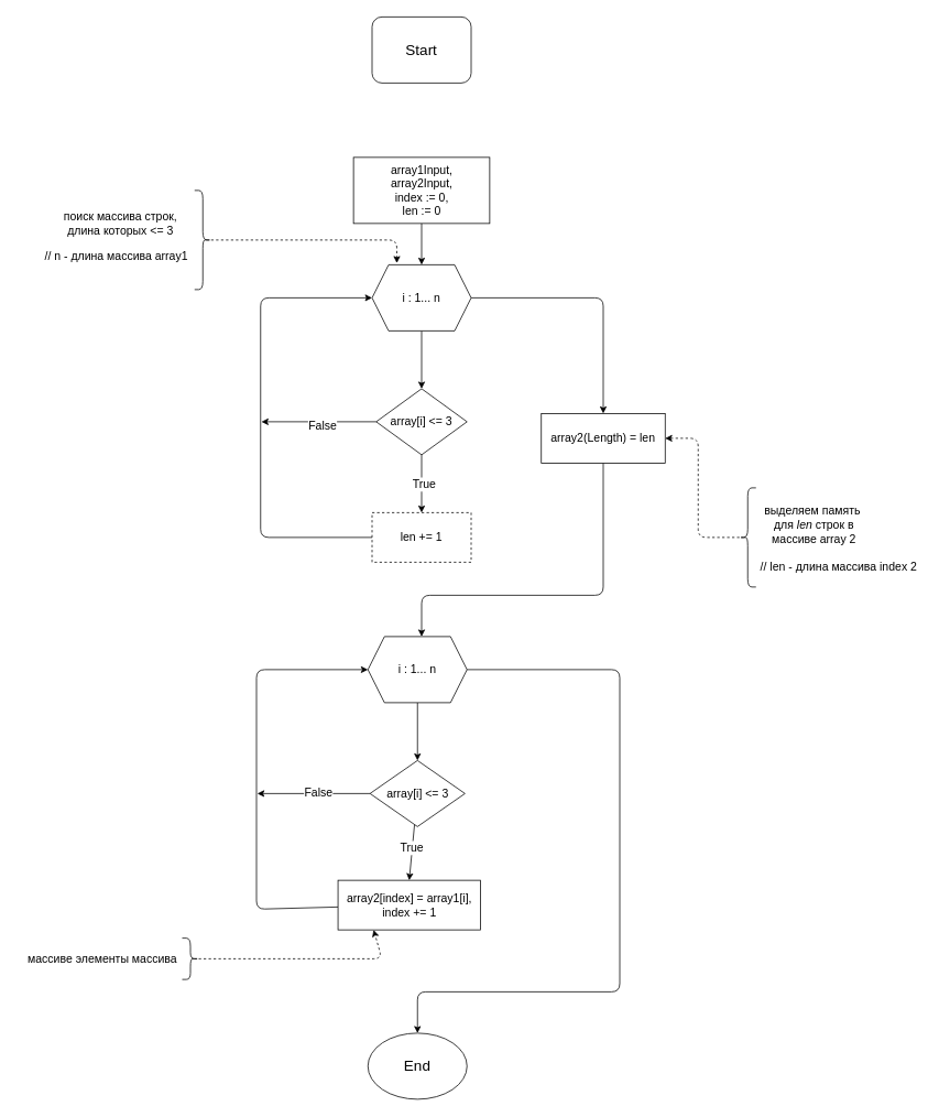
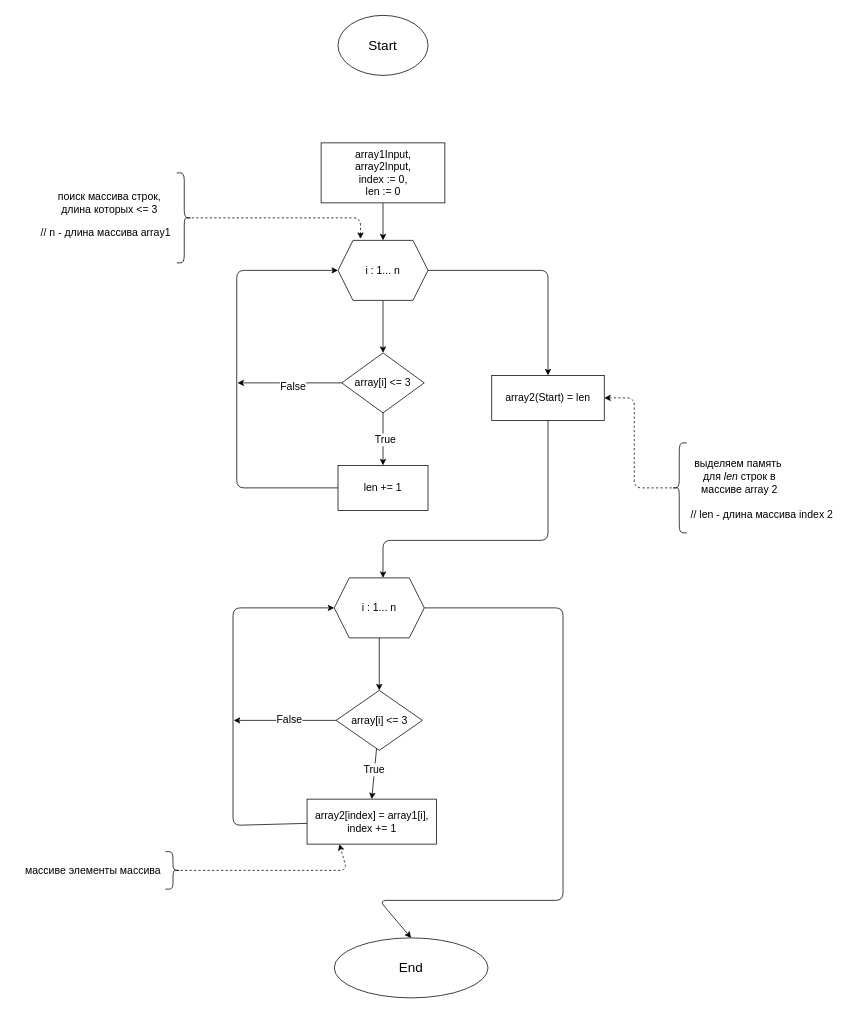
- <mxCell id="2" value="&lt;font style=&quot;font-size: 18px&quot;&gt;Start&lt;/font&gt;" style="whiteSpace=wrap;html=1;rounded=1;" vertex="1" parent="1"><mxGeometry x="450" y="20" width="120" height="80" as="geometry" /></mxCell>
+ <mxCell id="2" value="&lt;font style=&quot;font-size: 18px&quot;&gt;Start&lt;/font&gt;" style="ellipse;whiteSpace=wrap;html=1;" vertex="1" parent="1"><mxGeometry x="450" y="20" width="120" height="80" as="geometry" /></mxCell>
- <mxCell id="16" value="&lt;font style=&quot;font-size: 14px&quot;&gt;array2(Length) = len&lt;/font&gt;" style="rounded=0;whiteSpace=wrap;html=1;" vertex="1" parent="1"><mxGeometry x="655" y="500" width="150" height="60" as="geometry" /></mxCell>
+ <mxCell id="16" value="&lt;font style=&quot;font-size: 14px&quot;&gt;array2(Start) = len&lt;/font&gt;" style="rounded=0;whiteSpace=wrap;html=1;" vertex="1" parent="1"><mxGeometry x="655" y="500" width="150" height="60" as="geometry" /></mxCell>
- <mxCell id="14" value="&lt;font style=&quot;font-size: 14px&quot;&gt;len += 1&lt;/font&gt;" style="rounded=0;whiteSpace=wrap;html=1;dashed=1;" vertex="1" parent="1"><mxGeometry x="450" y="620" width="120" height="60" as="geometry" /></mxCell>
+ <mxCell id="14" value="&lt;font style=&quot;font-size: 14px&quot;&gt;len += 1&lt;/font&gt;" style="rounded=0;whiteSpace=wrap;html=1;" vertex="1" parent="1"><mxGeometry x="450" y="620" width="120" height="60" as="geometry" /></mxCell>
- <mxCell id="35" value="&lt;font style=&quot;font-size: 18px&quot;&gt;End&lt;/font&gt;" style="ellipse;whiteSpace=wrap;html=1;" vertex="1" parent="1"><mxGeometry x="445" y="1250" width="120" height="80" as="geometry" /></mxCell>
+ <mxCell id="35" value="&lt;font style=&quot;font-size: 18px&quot;&gt;End&lt;/font&gt;" style="ellipse;whiteSpace=wrap;html=1;" vertex="1" parent="1"><mxGeometry x="445" y="1250" width="205" height="80" as="geometry" /></mxCell>
